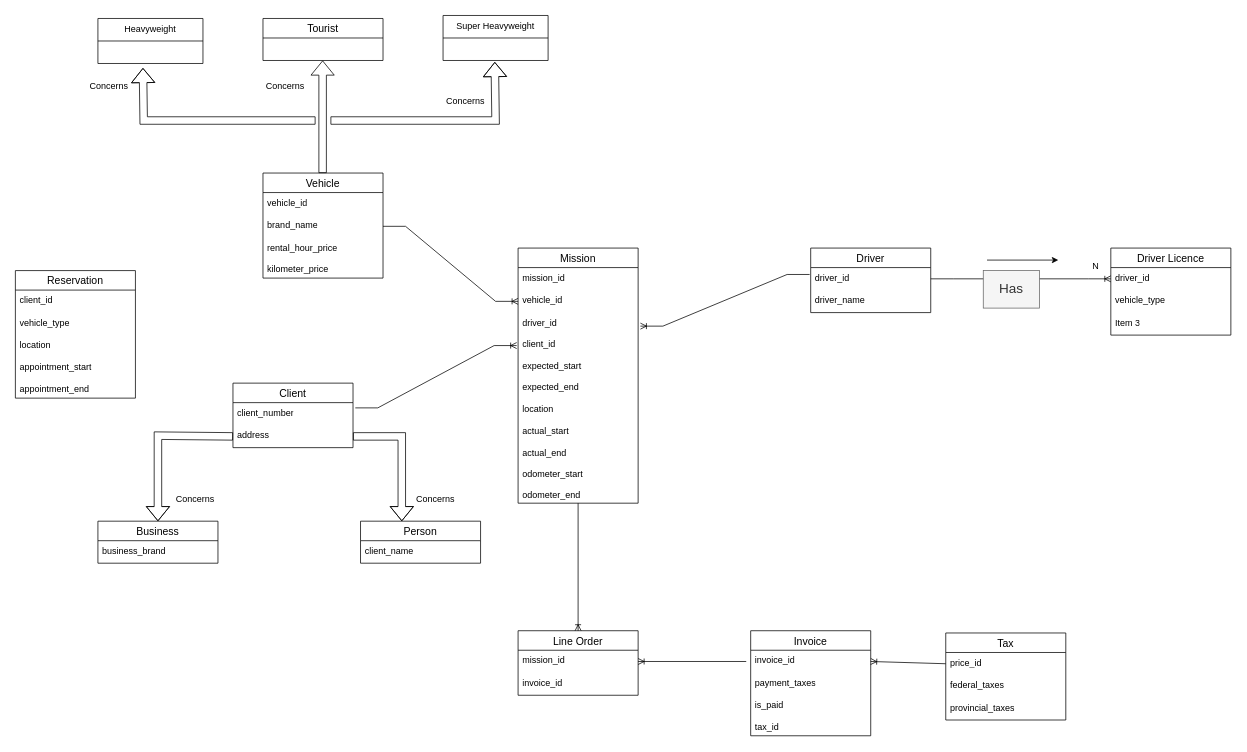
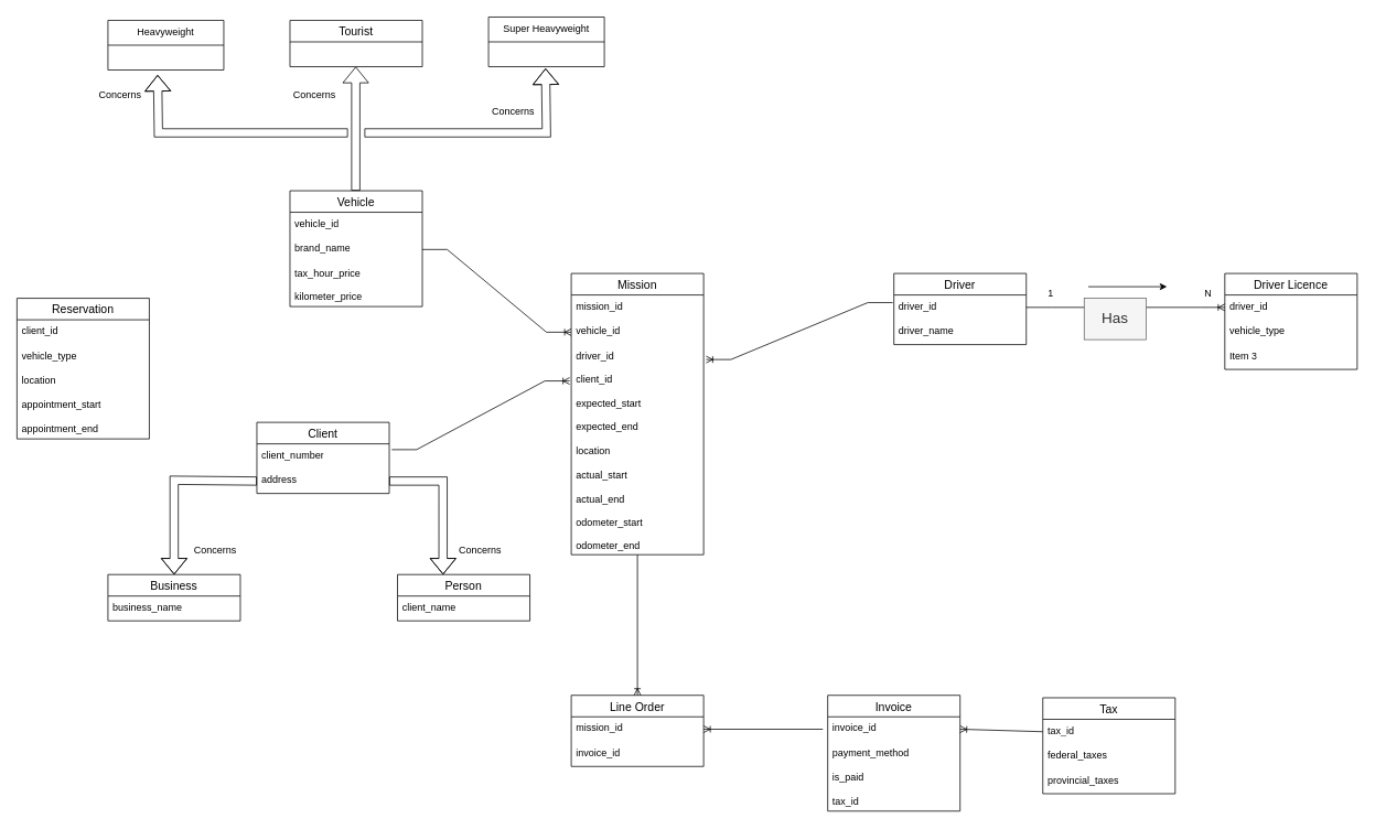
- <mxCell id="10" value="&lt;div&gt;rental_hour_price&lt;/div&gt;&lt;div&gt;&lt;br&gt;&lt;/div&gt;&lt;div&gt;kilometer_price&lt;br&gt;&lt;/div&gt;&lt;div&gt;&lt;br&gt;&lt;/div&gt;&lt;div&gt;vehicle_type&lt;br&gt;&lt;/div&gt;" style="text;strokeColor=none;fillColor=none;spacingLeft=4;spacingRight=4;overflow=hidden;rotatable=0;points=[[0,0.5],[1,0.5]];portConstraint=eastwest;fontSize=12;whiteSpace=wrap;html=1;" parent="7" vertex="1"><mxGeometry y="86" width="160" height="54" as="geometry" /></mxCell>
+ <mxCell id="10" value="&lt;div&gt;tax_hour_price&lt;/div&gt;&lt;div&gt;&lt;br&gt;&lt;/div&gt;&lt;div&gt;kilometer_price&lt;br&gt;&lt;/div&gt;&lt;div&gt;&lt;br&gt;&lt;/div&gt;&lt;div&gt;vehicle_type&lt;br&gt;&lt;/div&gt;" style="text;strokeColor=none;fillColor=none;spacingLeft=4;spacingRight=4;overflow=hidden;rotatable=0;points=[[0,0.5],[1,0.5]];portConstraint=eastwest;fontSize=12;whiteSpace=wrap;html=1;" parent="7" vertex="1"><mxGeometry y="86" width="160" height="54" as="geometry" /></mxCell>
+ <mxCell id="56" value="1" style="text;html=1;strokeColor=none;fillColor=none;align=center;verticalAlign=middle;whiteSpace=wrap;rounded=0;" parent="1" vertex="1"><mxGeometry x="1240" y="340" width="60" height="30" as="geometry" /></mxCell>
- <mxCell id="21" value="business_brand" style="text;strokeColor=none;fillColor=none;spacingLeft=4;spacingRight=4;overflow=hidden;rotatable=0;points=[[0,0.5],[1,0.5]];portConstraint=eastwest;fontSize=12;whiteSpace=wrap;html=1;" parent="20" vertex="1"><mxGeometry y="26" width="160" height="30" as="geometry" /></mxCell>
+ <mxCell id="21" value="business_name" style="text;strokeColor=none;fillColor=none;spacingLeft=4;spacingRight=4;overflow=hidden;rotatable=0;points=[[0,0.5],[1,0.5]];portConstraint=eastwest;fontSize=12;whiteSpace=wrap;html=1;" parent="20" vertex="1"><mxGeometry y="26" width="160" height="30" as="geometry" /></mxCell>
- <mxCell id="59" value="price_id&lt;span style=&quot;white-space: pre;&quot;&gt;&#09;&lt;/span&gt;" style="text;strokeColor=none;fillColor=none;spacingLeft=4;spacingRight=4;overflow=hidden;rotatable=0;points=[[0,0.5],[1,0.5]];portConstraint=eastwest;fontSize=12;whiteSpace=wrap;html=1;" vertex="1" parent="58"><mxGeometry y="26" width="160" height="30" as="geometry" /></mxCell>
+ <mxCell id="59" value="tax_id&lt;span style=&quot;white-space: pre;&quot;&gt;&#09;&lt;/span&gt;" style="text;strokeColor=none;fillColor=none;spacingLeft=4;spacingRight=4;overflow=hidden;rotatable=0;points=[[0,0.5],[1,0.5]];portConstraint=eastwest;fontSize=12;whiteSpace=wrap;html=1;" vertex="1" parent="58"><mxGeometry y="26" width="160" height="30" as="geometry" /></mxCell>
- <mxCell id="41" value="payment_taxes" style="text;strokeColor=none;fillColor=none;spacingLeft=4;spacingRight=4;overflow=hidden;rotatable=0;points=[[0,0.5],[1,0.5]];portConstraint=eastwest;fontSize=12;whiteSpace=wrap;html=1;" parent="39" vertex="1"><mxGeometry y="56" width="160" height="30" as="geometry" /></mxCell>
+ <mxCell id="41" value="payment_method" style="text;strokeColor=none;fillColor=none;spacingLeft=4;spacingRight=4;overflow=hidden;rotatable=0;points=[[0,0.5],[1,0.5]];portConstraint=eastwest;fontSize=12;whiteSpace=wrap;html=1;" parent="39" vertex="1"><mxGeometry y="56" width="160" height="30" as="geometry" /></mxCell>
